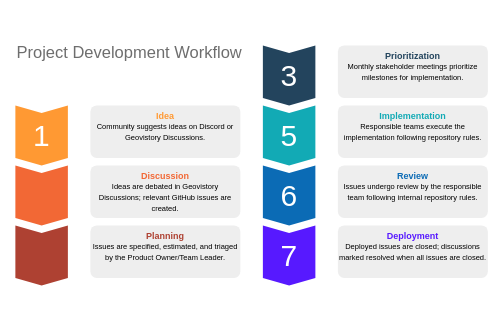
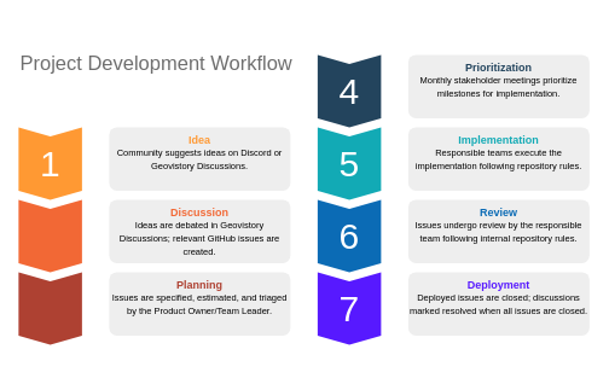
- <mxCell id="17" value="3" style="text;html=1;strokeColor=none;fillColor=none;align=center;verticalAlign=middle;whiteSpace=wrap;rounded=0;fontSize=40;fontColor=#FFFFFF;" vertex="1" parent="1"><mxGeometry x="365" y="90" width="40" height="20" as="geometry" /></mxCell>
+ <mxCell id="17" value="4" style="text;html=1;strokeColor=none;fillColor=none;align=center;verticalAlign=middle;whiteSpace=wrap;rounded=0;fontSize=40;fontColor=#FFFFFF;" vertex="1" parent="1"><mxGeometry x="365" y="90" width="40" height="20" as="geometry" /></mxCell>
